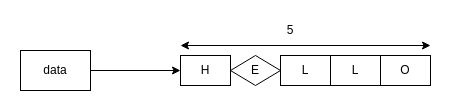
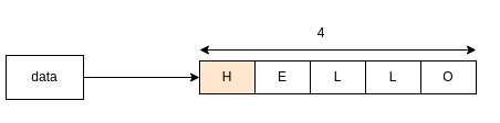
- <mxCell id="10" value="5" style="text;html=1;strokeColor=none;fillColor=none;align=center;verticalAlign=middle;whiteSpace=wrap;rounded=0;" vertex="1" parent="1"><mxGeometry x="270" y="20" width="40" height="20" as="geometry" /></mxCell>
+ <mxCell id="10" value="4" style="text;html=1;strokeColor=none;fillColor=none;align=center;verticalAlign=middle;whiteSpace=wrap;rounded=0;" vertex="1" parent="1"><mxGeometry x="270" y="20" width="40" height="20" as="geometry" /></mxCell>
- <mxCell id="3" value="data" style="rounded=0;whiteSpace=wrap;html=1;" vertex="1" parent="1"><mxGeometry x="20" y="50" width="70" height="40" as="geometry" /></mxCell>
+ <mxCell id="3" value="data" style="rounded=0;whiteSpace=wrap;html=1;" vertex="1" parent="1"><mxGeometry x="5" y="50" width="70" height="40" as="geometry" /></mxCell>
- <mxCell id="4" value="H" style="rounded=0;whiteSpace=wrap;html=1;" vertex="1" parent="1"><mxGeometry x="180" y="55" width="50" height="30" as="geometry" /></mxCell>
+ <mxCell id="4" value="H" style="rounded=0;whiteSpace=wrap;html=1;fillColor=#ffe6cc;" vertex="1" parent="1"><mxGeometry x="180" y="55" width="50" height="30" as="geometry" /></mxCell>
- <mxCell id="8" value="E" style="rhombus;whiteSpace=wrap;html=1;" vertex="1" parent="1"><mxGeometry x="230" y="55" width="50" height="30" as="geometry" /></mxCell>
+ <mxCell id="8" value="E" style="rounded=0;whiteSpace=wrap;html=1;" vertex="1" parent="1"><mxGeometry x="230" y="55" width="50" height="30" as="geometry" /></mxCell>
